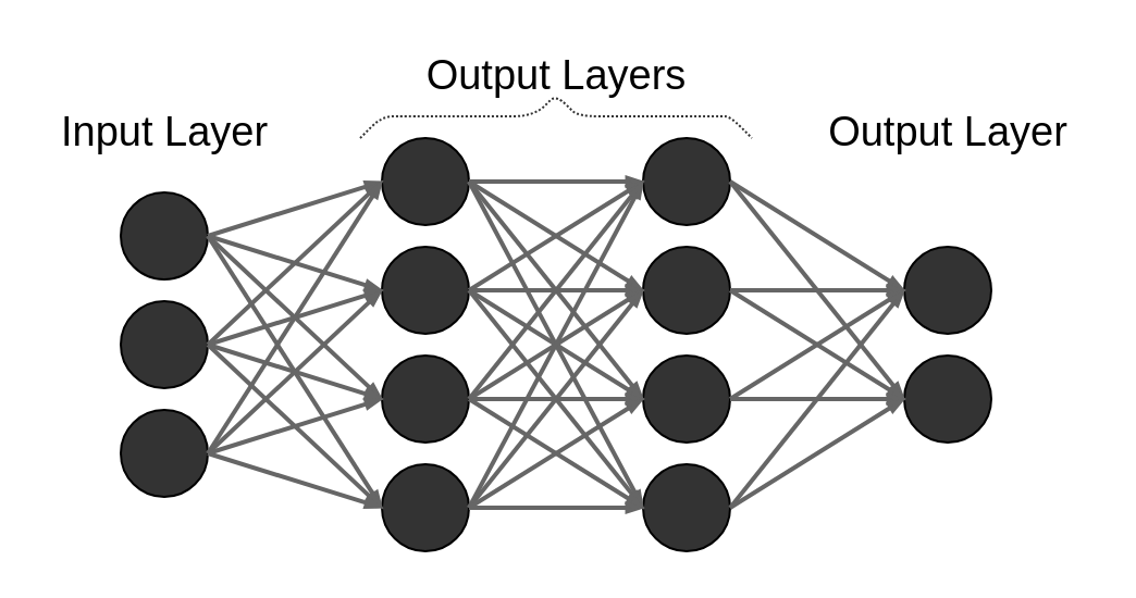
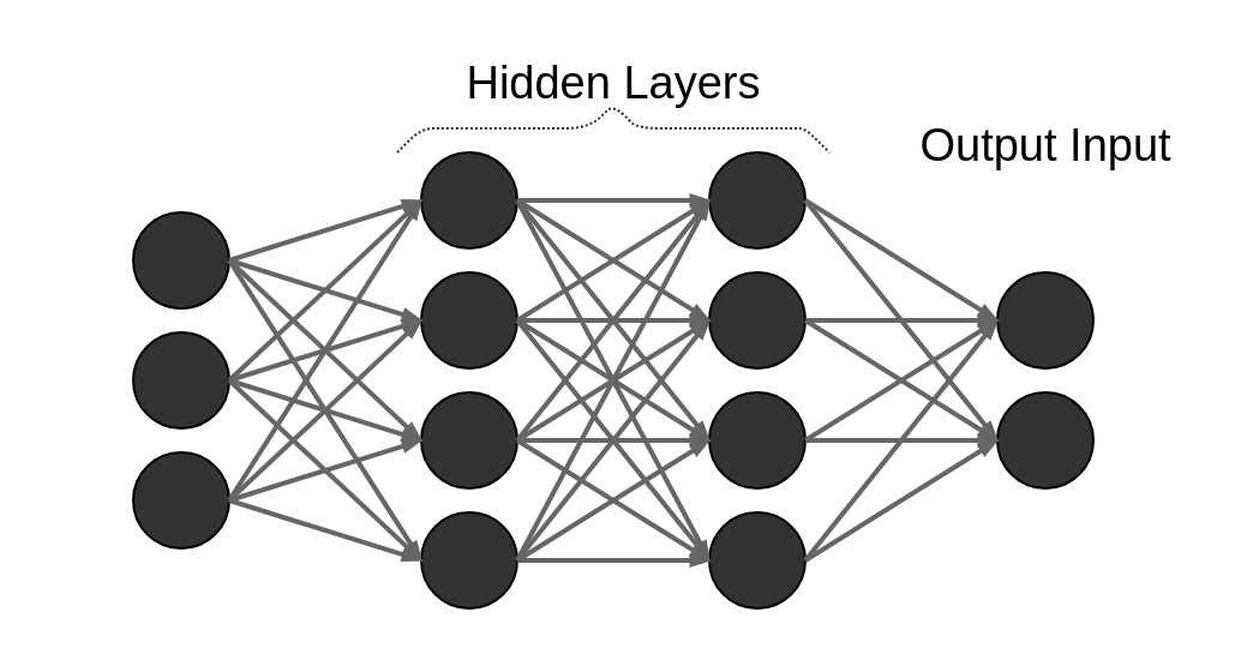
- <mxCell id="53" value="Output Layers" style="text;html=1;align=center;verticalAlign=middle;resizable=0;points=[];autosize=1;fontSize=19;" parent="1" vertex="1"><mxGeometry x="185" y="20" width="140" height="30" as="geometry" /></mxCell>
+ <mxCell id="53" value="Hidden Layers" style="text;html=1;align=center;verticalAlign=middle;resizable=0;points=[];autosize=1;fontSize=19;" parent="1" vertex="1"><mxGeometry x="185" y="20" width="140" height="30" as="geometry" /></mxCell>
- <mxCell id="51" value="Input Layer" style="text;html=1;align=center;verticalAlign=middle;resizable=0;points=[];autosize=1;fontSize=19;" parent="1" vertex="1"><mxGeometry x="20" y="46" width="110" height="30" as="geometry" /></mxCell>
- <mxCell id="52" value="Output Layer" style="text;html=1;align=center;verticalAlign=middle;resizable=0;points=[];autosize=1;fontSize=19;" parent="1" vertex="1"><mxGeometry x="370" y="46" width="130" height="30" as="geometry" /></mxCell>
+ <mxCell id="52" value="Output Input" style="text;html=1;align=center;verticalAlign=middle;resizable=0;points=[];autosize=1;fontSize=19;" parent="1" vertex="1"><mxGeometry x="370" y="46" width="130" height="30" as="geometry" /></mxCell>
